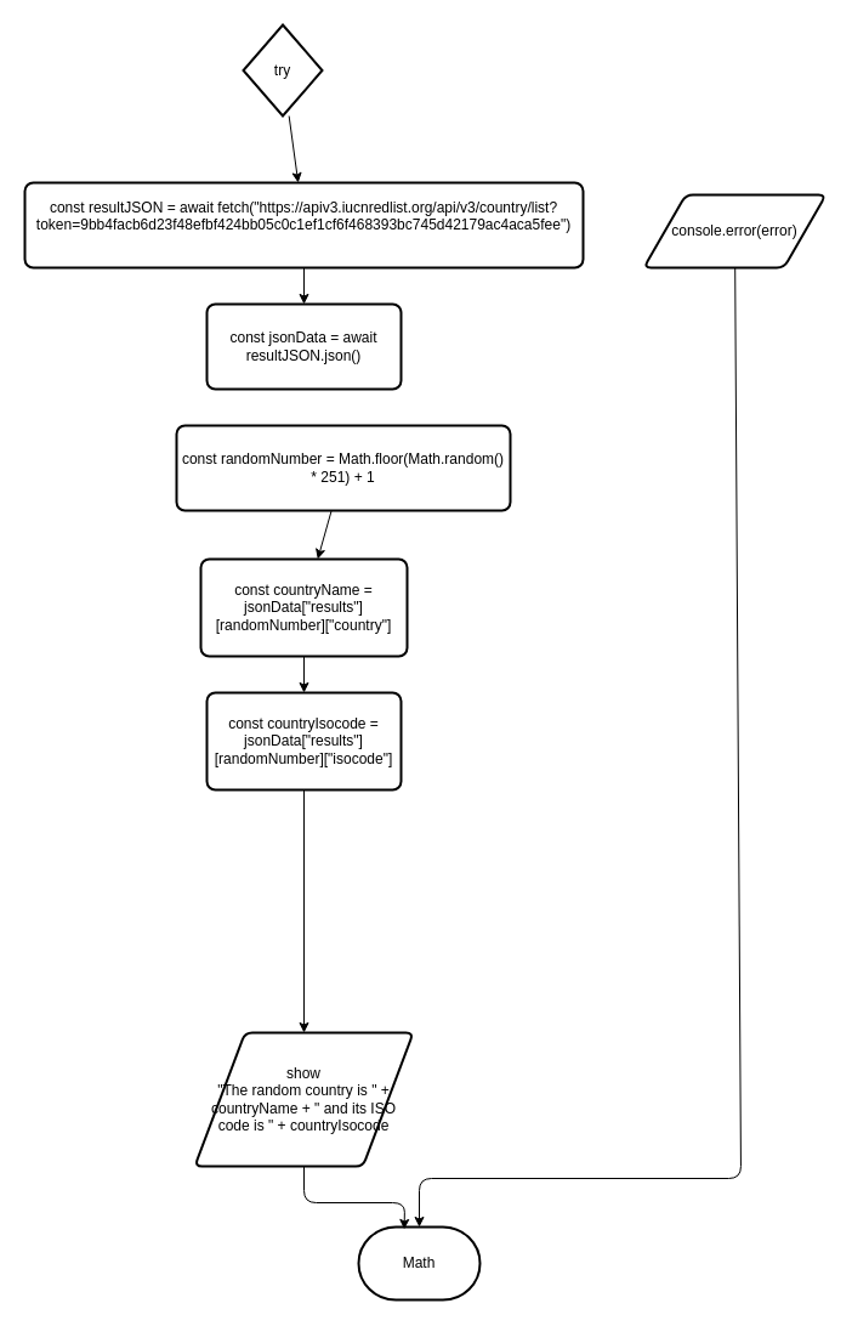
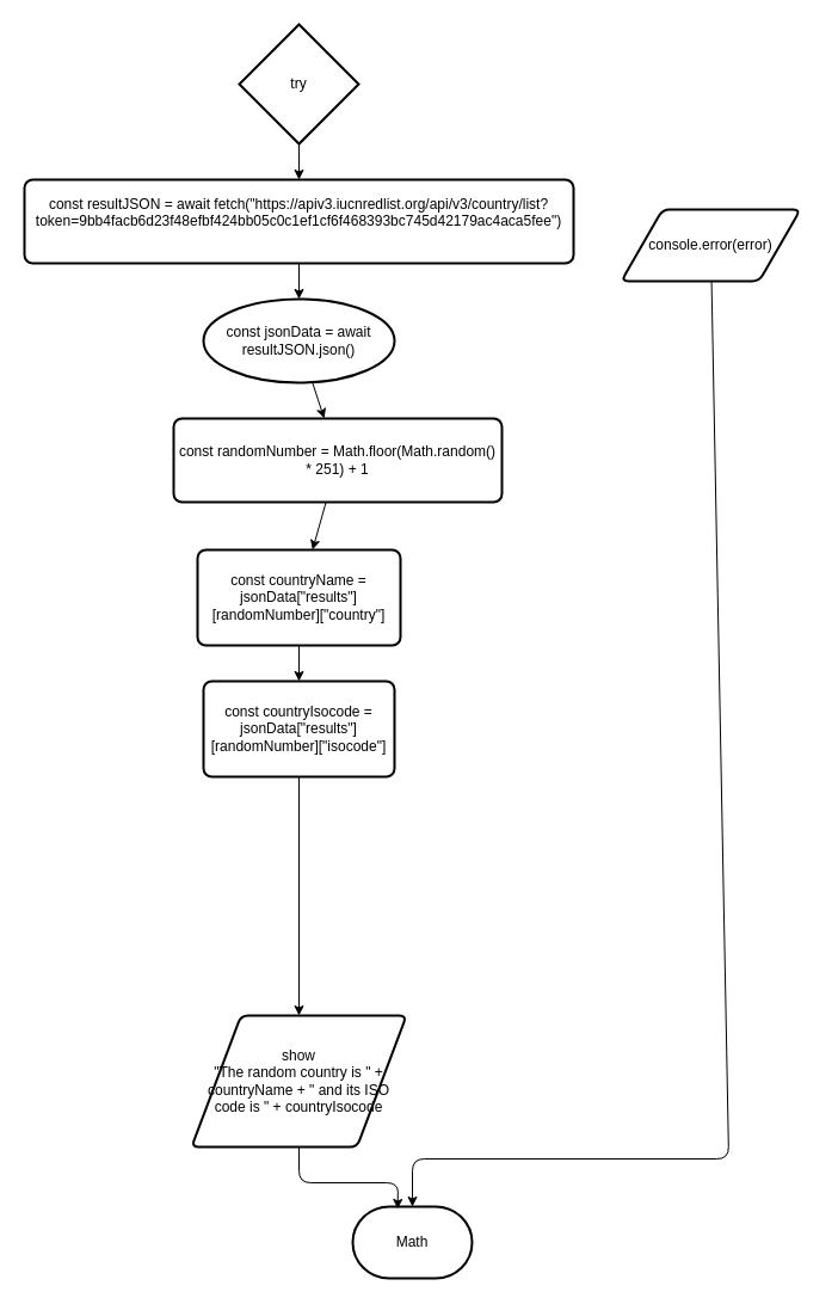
- <mxCell id="16" value="try" style="strokeWidth=2;html=1;shape=mxgraph.flowchart.decision;whiteSpace=wrap;" vertex="1" parent="1"><mxGeometry x="200" y="20" width="65" height="75" as="geometry" /></mxCell>
+ <mxCell id="16" value="try" style="strokeWidth=2;html=1;shape=mxgraph.flowchart.decision;whiteSpace=wrap;" vertex="1" parent="1"><mxGeometry x="200" y="20" width="100" height="100" as="geometry" /></mxCell>
- <mxCell id="18" value="console.error(error)" style="shape=parallelogram;html=1;strokeWidth=2;perimeter=parallelogramPerimeter;whiteSpace=wrap;rounded=1;arcSize=12;size=0.23;" vertex="1" parent="1"><mxGeometry x="530" y="160" width="150" height="60" as="geometry" /></mxCell>
+ <mxCell id="18" value="console.error(error)" style="shape=parallelogram;html=1;strokeWidth=2;perimeter=parallelogramPerimeter;whiteSpace=wrap;rounded=1;arcSize=12;size=0.23;" vertex="1" parent="1"><mxGeometry x="520" y="175" width="150" height="60" as="geometry" /></mxCell>
- <mxCell id="6" value="&lt;div&gt;const jsonData = await resultJSON.json()&lt;/div&gt;" style="rounded=1;whiteSpace=wrap;html=1;absoluteArcSize=1;arcSize=14;strokeWidth=2;" vertex="1" parent="1"><mxGeometry x="170" y="250" width="160" height="70" as="geometry" /></mxCell>
+ <mxCell id="6" value="&lt;div&gt;const jsonData = await resultJSON.json()&lt;/div&gt;" style="ellipse;whiteSpace=wrap;html=1;absoluteArcSize=1;arcSize=14;strokeWidth=2;" vertex="1" parent="1"><mxGeometry x="170" y="250" width="160" height="70" as="geometry" /></mxCell>
+ <mxCell id="5" style="edgeStyle=none;html=1;" edge="1" parent="1" source="6" target="8"><mxGeometry relative="1" as="geometry" /></mxCell>
